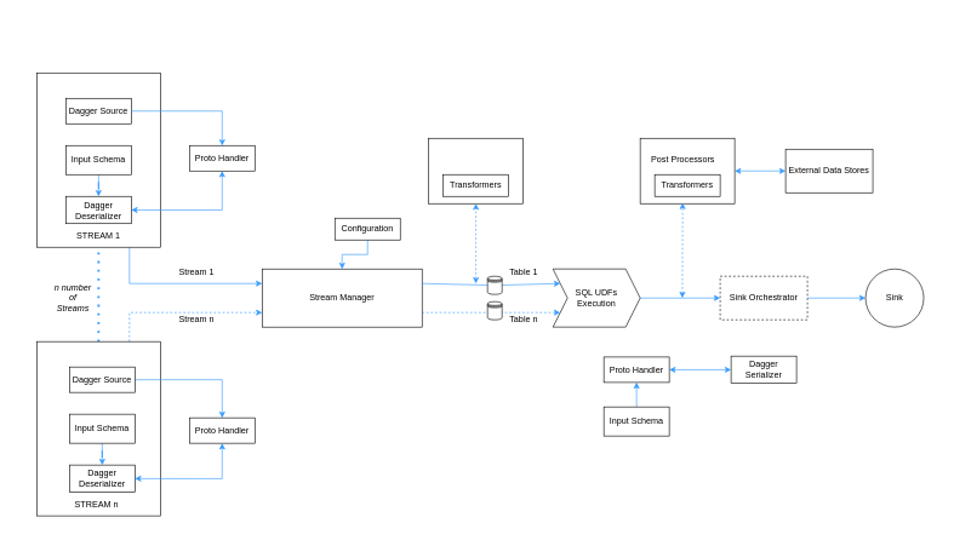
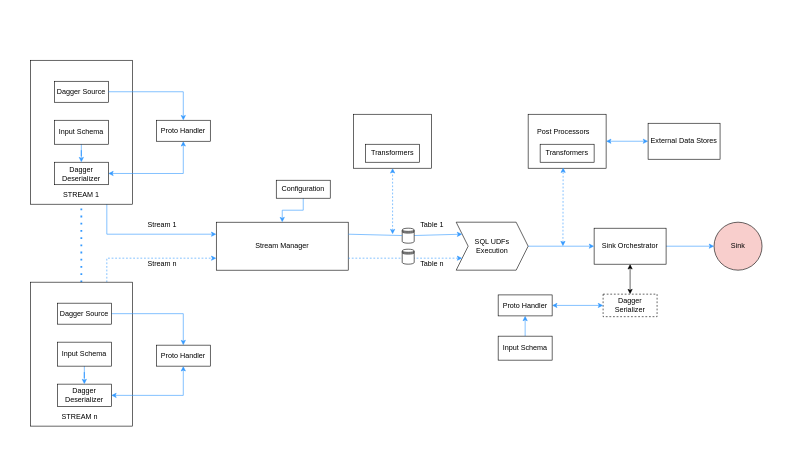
- <mxCell id="21" value="&lt;font&gt;&lt;i&gt;n number of Streams&lt;/i&gt;&lt;/font&gt;" style="text;html=1;strokeColor=none;fillColor=none;align=center;verticalAlign=middle;whiteSpace=wrap;rounded=0;fontSize=12;fontColor=#000000;" vertex="1" parent="1"><mxGeometry x="70" y="395" width="60" height="30" as="geometry" /></mxCell>
- <mxCell id="18" value="Sink Orchestrator" style="rounded=0;whiteSpace=wrap;html=1;fontSize=12;dashed=1;" vertex="1" parent="1"><mxGeometry x="990" y="380" width="120" height="60" as="geometry" /></mxCell>
+ <mxCell id="18" value="Sink Orchestrator" style="rounded=0;whiteSpace=wrap;html=1;fontSize=12;" vertex="1" parent="1"><mxGeometry x="990" y="380" width="120" height="60" as="geometry" /></mxCell>
- <mxCell id="19" value="Sink" style="ellipse;whiteSpace=wrap;html=1;aspect=fixed;fontSize=12;" vertex="1" parent="1"><mxGeometry x="1190" y="370" width="80" height="80" as="geometry" /></mxCell>
+ <mxCell id="19" value="Sink" style="ellipse;whiteSpace=wrap;html=1;aspect=fixed;fontSize=12;fillColor=#f8cecc;" vertex="1" parent="1"><mxGeometry x="1190" y="370" width="80" height="80" as="geometry" /></mxCell>
+ <mxCell id="54" style="edgeStyle=orthogonalEdgeStyle;rounded=0;orthogonalLoop=1;jettySize=auto;html=1;entryX=0.5;entryY=1;entryDx=0;entryDy=0;fontSize=12;strokeWidth=1;startArrow=classic;" edge="1" parent="1" source="55" target="18"><mxGeometry relative="1" as="geometry" /></mxCell>
- <mxCell id="55" value="Dagger Serializer" style="rounded=0;whiteSpace=wrap;html=1;fontSize=12;fontColor=#000000;fillColor=#FFFFFF;" vertex="1" parent="1"><mxGeometry x="1005" y="490" width="90" height="37.5" as="geometry" /></mxCell>
+ <mxCell id="55" value="Dagger Serializer" style="rounded=0;whiteSpace=wrap;html=1;fontSize=12;fontColor=#000000;fillColor=#FFFFFF;dashed=1;" vertex="1" parent="1"><mxGeometry x="1005" y="490" width="90" height="37.5" as="geometry" /></mxCell>
